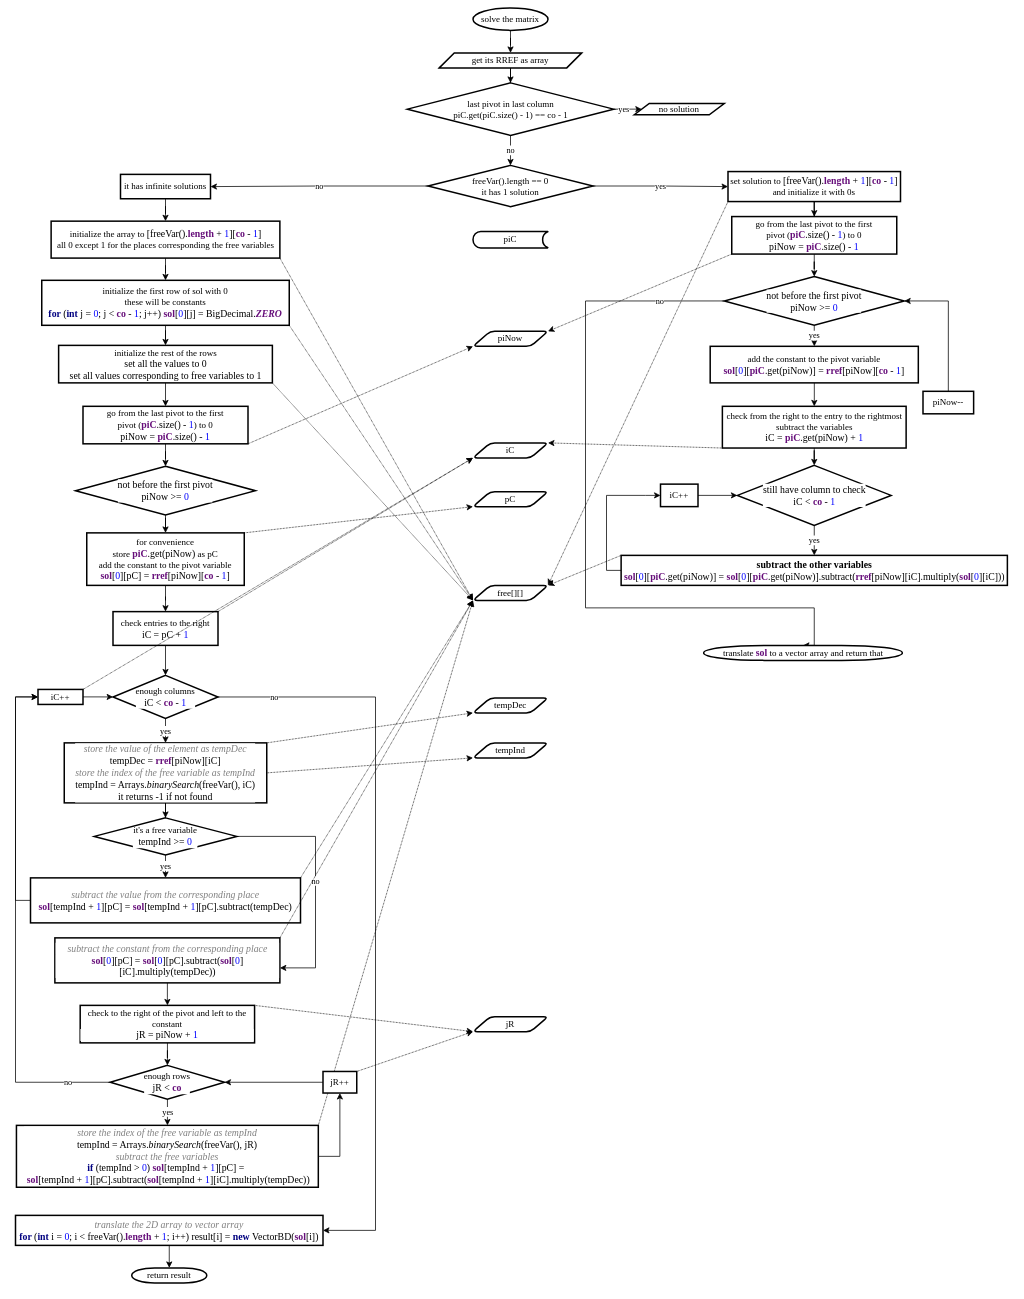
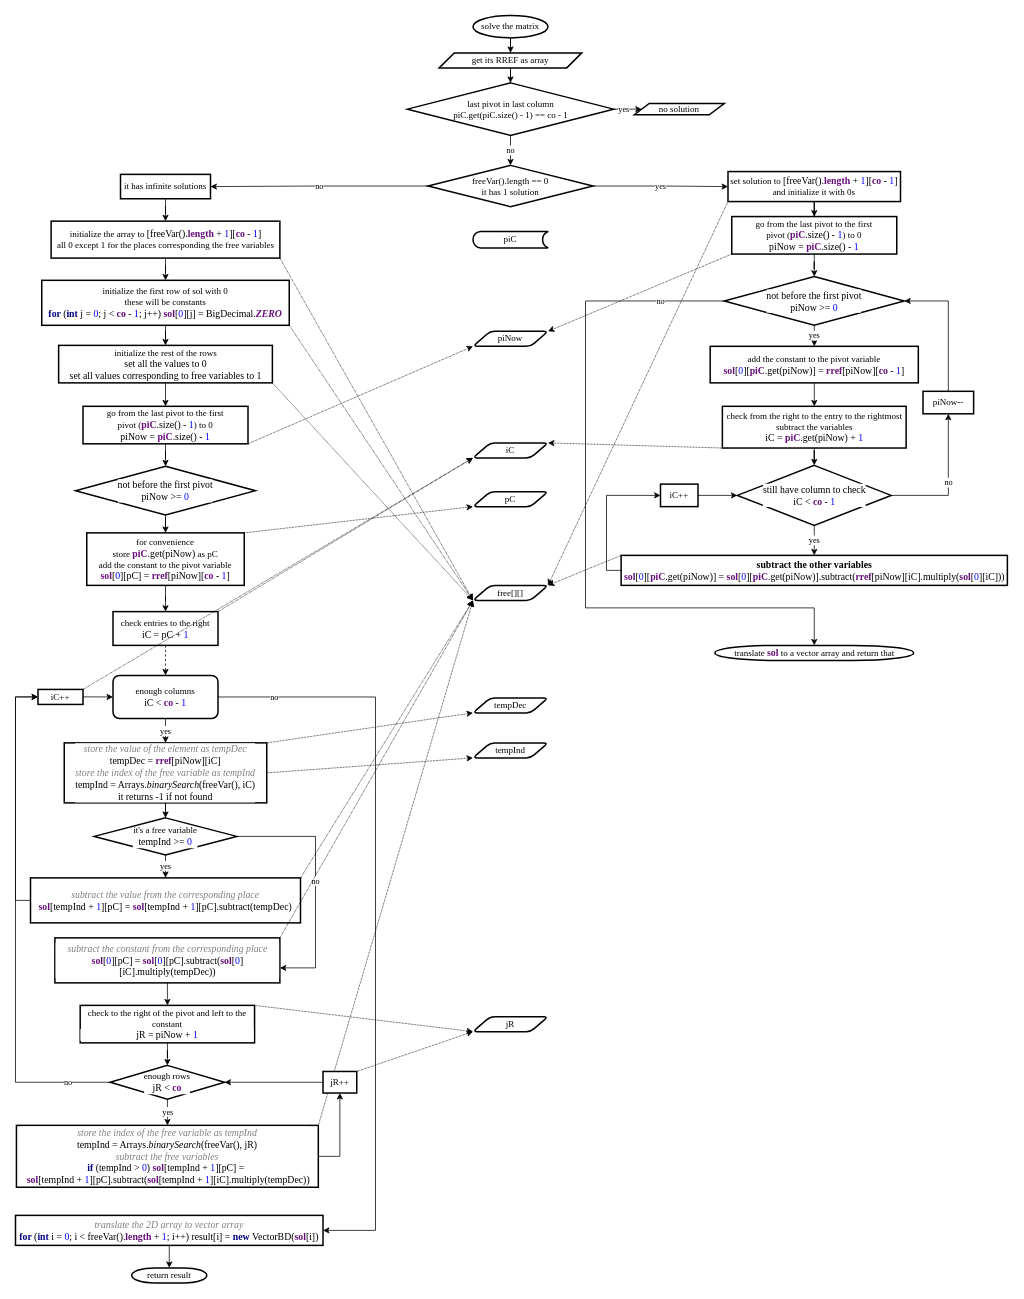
- <mxCell id="3" value="solve the matrix" style="strokeWidth=2;html=1;shape=mxgraph.flowchart.start_1;whiteSpace=wrap;fontFamily=Times New Roman;" parent="1" vertex="1"><mxGeometry x="630" y="10" width="100" height="30" as="geometry" /></mxCell>
+ <mxCell id="3" value="solve the matrix" style="strokeWidth=2;html=1;shape=mxgraph.flowchart.start_1;whiteSpace=wrap;fontFamily=Times New Roman;" parent="1" vertex="1"><mxGeometry x="630" y="20" width="100" height="30" as="geometry" /></mxCell>
+ <mxCell id="34" value="no" style="edgeStyle=orthogonalEdgeStyle;rounded=0;orthogonalLoop=1;jettySize=auto;html=1;exitX=1;exitY=0.5;exitDx=0;exitDy=0;fontFamily=Times New Roman;entryX=0.5;entryY=1;entryDx=0;entryDy=0;" parent="1" source="35" target="51" edge="1"><mxGeometry relative="1" as="geometry"><mxPoint x="1240" y="660" as="targetPoint" /><Array as="points"><mxPoint x="1264" y="660" /></Array></mxGeometry></mxCell>
- <mxCell id="39" value="translate&amp;nbsp;&lt;span style=&quot;color: rgb(102, 14, 122); font-weight: bold; background-color: rgb(255, 255, 255); font-size: 9.8pt;&quot;&gt;sol&lt;/span&gt;&lt;span&gt;&amp;nbsp;to a vector array and return that&lt;/span&gt;" style="strokeWidth=2;html=1;shape=mxgraph.flowchart.terminator;whiteSpace=wrap;fontFamily=Times New Roman;" parent="1" vertex="1"><mxGeometry x="937.5" y="860" width="265" height="20" as="geometry" /></mxCell>
+ <mxCell id="39" value="translate&amp;nbsp;&lt;span style=&quot;color: rgb(102, 14, 122); font-weight: bold; background-color: rgb(255, 255, 255); font-size: 9.8pt;&quot;&gt;sol&lt;/span&gt;&lt;span&gt;&amp;nbsp;to a vector array and return that&lt;/span&gt;" style="strokeWidth=2;html=1;shape=mxgraph.flowchart.terminator;whiteSpace=wrap;fontFamily=Times New Roman;" parent="1" vertex="1"><mxGeometry x="952.5" y="860" width="265" height="20" as="geometry" /></mxCell>
- <mxCell id="63" value="" style="edgeStyle=orthogonalEdgeStyle;rounded=0;orthogonalLoop=1;jettySize=auto;html=1;fontFamily=Times New Roman;" edge="1" parent="1" source="64" target="68"><mxGeometry relative="1" as="geometry" /></mxCell>
+ <mxCell id="63" value="" style="edgeStyle=orthogonalEdgeStyle;rounded=0;orthogonalLoop=1;jettySize=auto;html=1;fontFamily=Times New Roman;dashed=1;" edge="1" parent="1" source="64" target="68"><mxGeometry relative="1" as="geometry" /></mxCell>
- <mxCell id="68" value="enough columns&lt;br&gt;&lt;div style=&quot;background-color: rgb(255, 255, 255); font-size: 9.8pt;&quot;&gt;iC &amp;lt; &lt;span style=&quot;color: #660e7a ; font-weight: bold&quot;&gt;co &lt;/span&gt;- &lt;span style=&quot;color: #0000ff&quot;&gt;1&lt;/span&gt;&lt;/div&gt;" style="rhombus;whiteSpace=wrap;html=1;fontFamily=Times New Roman;strokeWidth=2;" vertex="1" parent="1"><mxGeometry x="150" y="900" width="140" height="57.5" as="geometry" /></mxCell>
+ <mxCell id="68" value="enough columns&lt;br&gt;&lt;div style=&quot;background-color: rgb(255, 255, 255); font-size: 9.8pt;&quot;&gt;iC &amp;lt; &lt;span style=&quot;color: #660e7a ; font-weight: bold&quot;&gt;co &lt;/span&gt;- &lt;span style=&quot;color: #0000ff&quot;&gt;1&lt;/span&gt;&lt;/div&gt;" style="whiteSpace=wrap;html=1;fontFamily=Times New Roman;strokeWidth=2;rounded=1;" vertex="1" parent="1"><mxGeometry x="150" y="900" width="140" height="57.5" as="geometry" /></mxCell>
